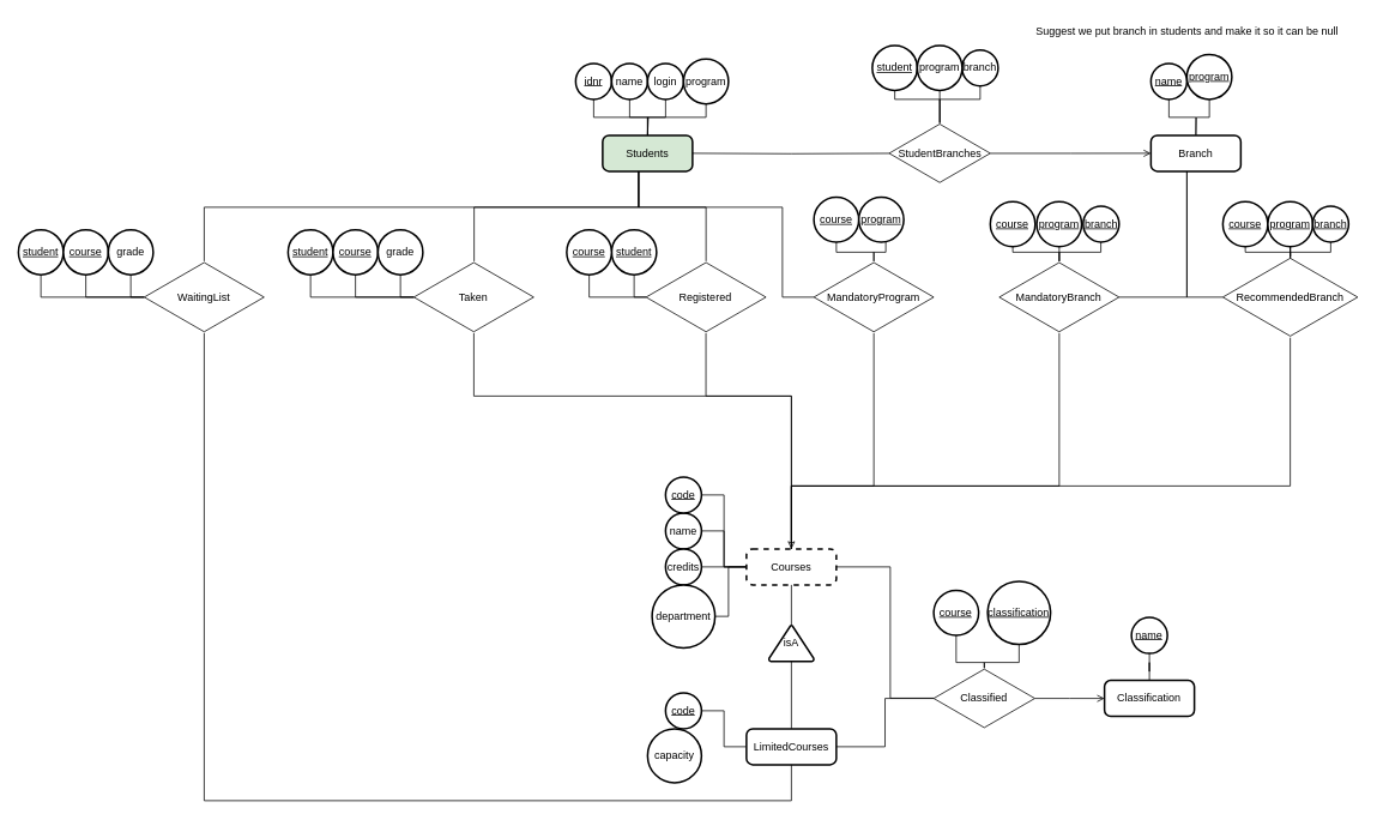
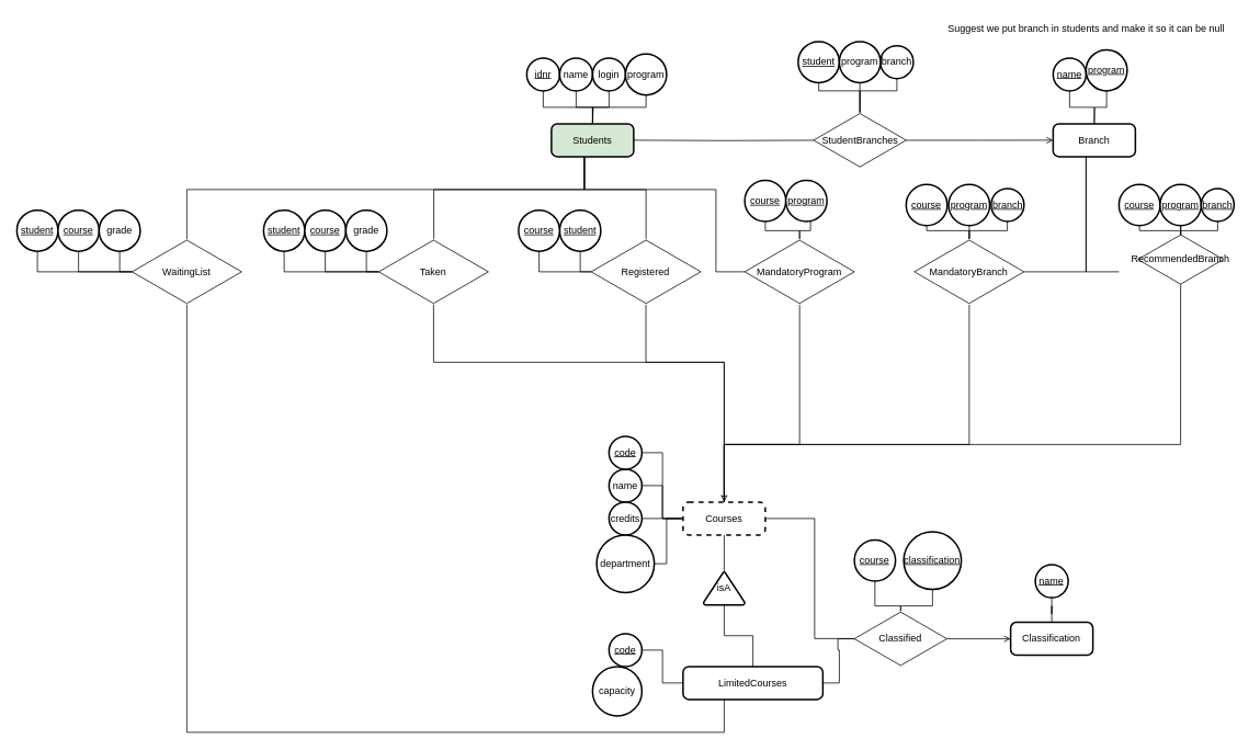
- <mxCell id="75" value="RecommendedBranch" style="html=1;whiteSpace=wrap;aspect=fixed;shape=isoRectangle;" parent="1" vertex="1"><mxGeometry x="1360" y="285" width="150" height="90" as="geometry" /></mxCell>
+ <mxCell id="75" value="RecommendedBranch" style="html=1;whiteSpace=wrap;aspect=fixed;shape=isoRectangle;" parent="1" vertex="1"><mxGeometry x="1360" y="285" width="150" height="60" as="geometry" /></mxCell>
- <mxCell id="45" value="LimitedCourses" style="rounded=1;whiteSpace=wrap;html=1;absoluteArcSize=1;arcSize=14;strokeWidth=2;" parent="1" vertex="1"><mxGeometry x="830" y="810" width="100" height="40" as="geometry" /></mxCell>
+ <mxCell id="45" value="LimitedCourses" style="rounded=1;whiteSpace=wrap;html=1;absoluteArcSize=1;arcSize=14;strokeWidth=2;" parent="1" vertex="1"><mxGeometry x="830" y="810" width="170" height="40" as="geometry" /></mxCell>
